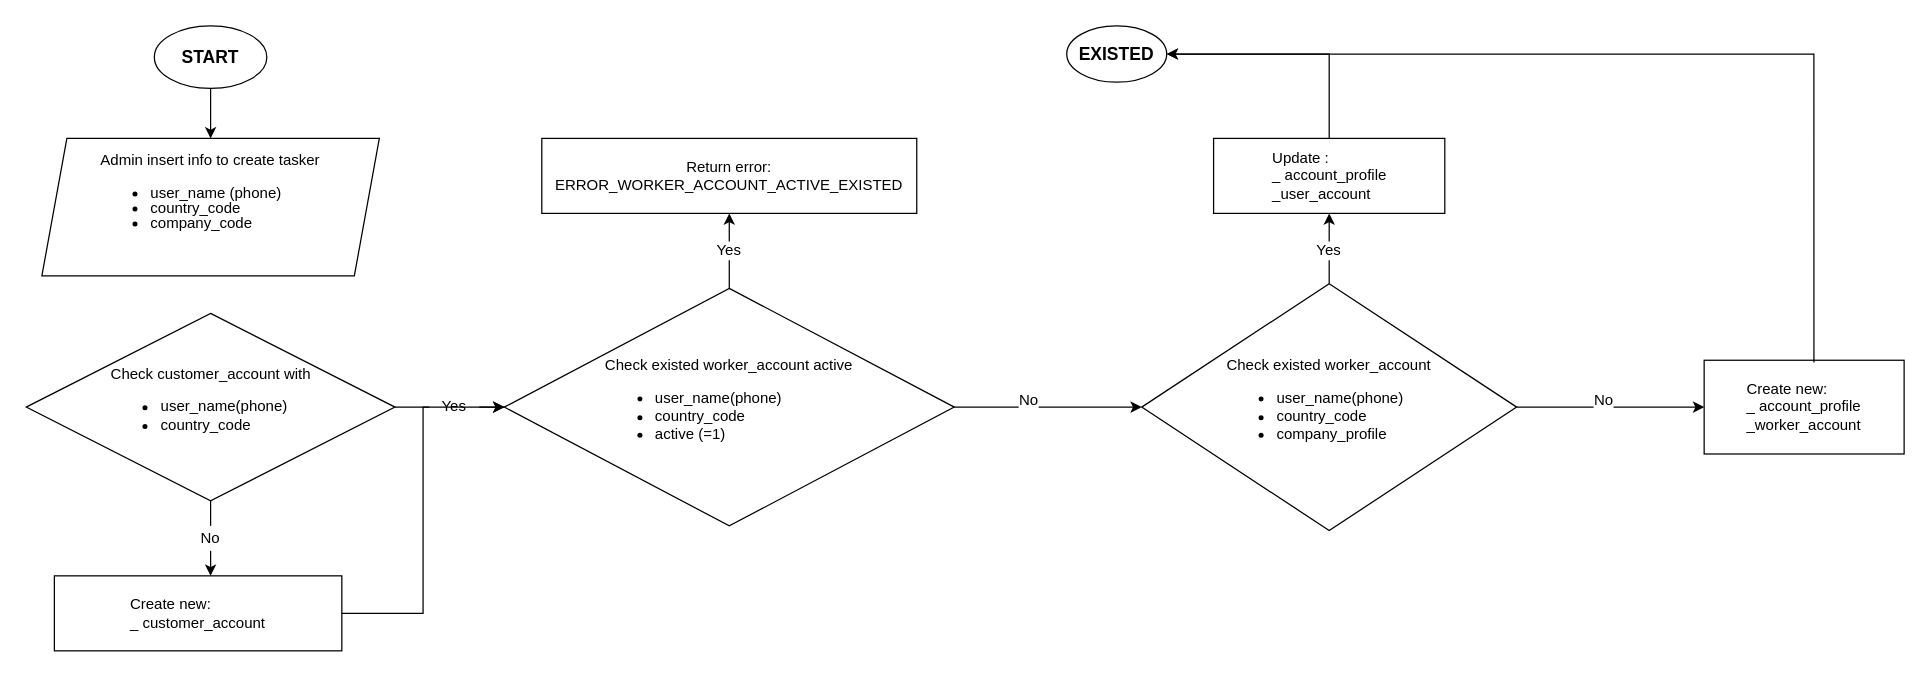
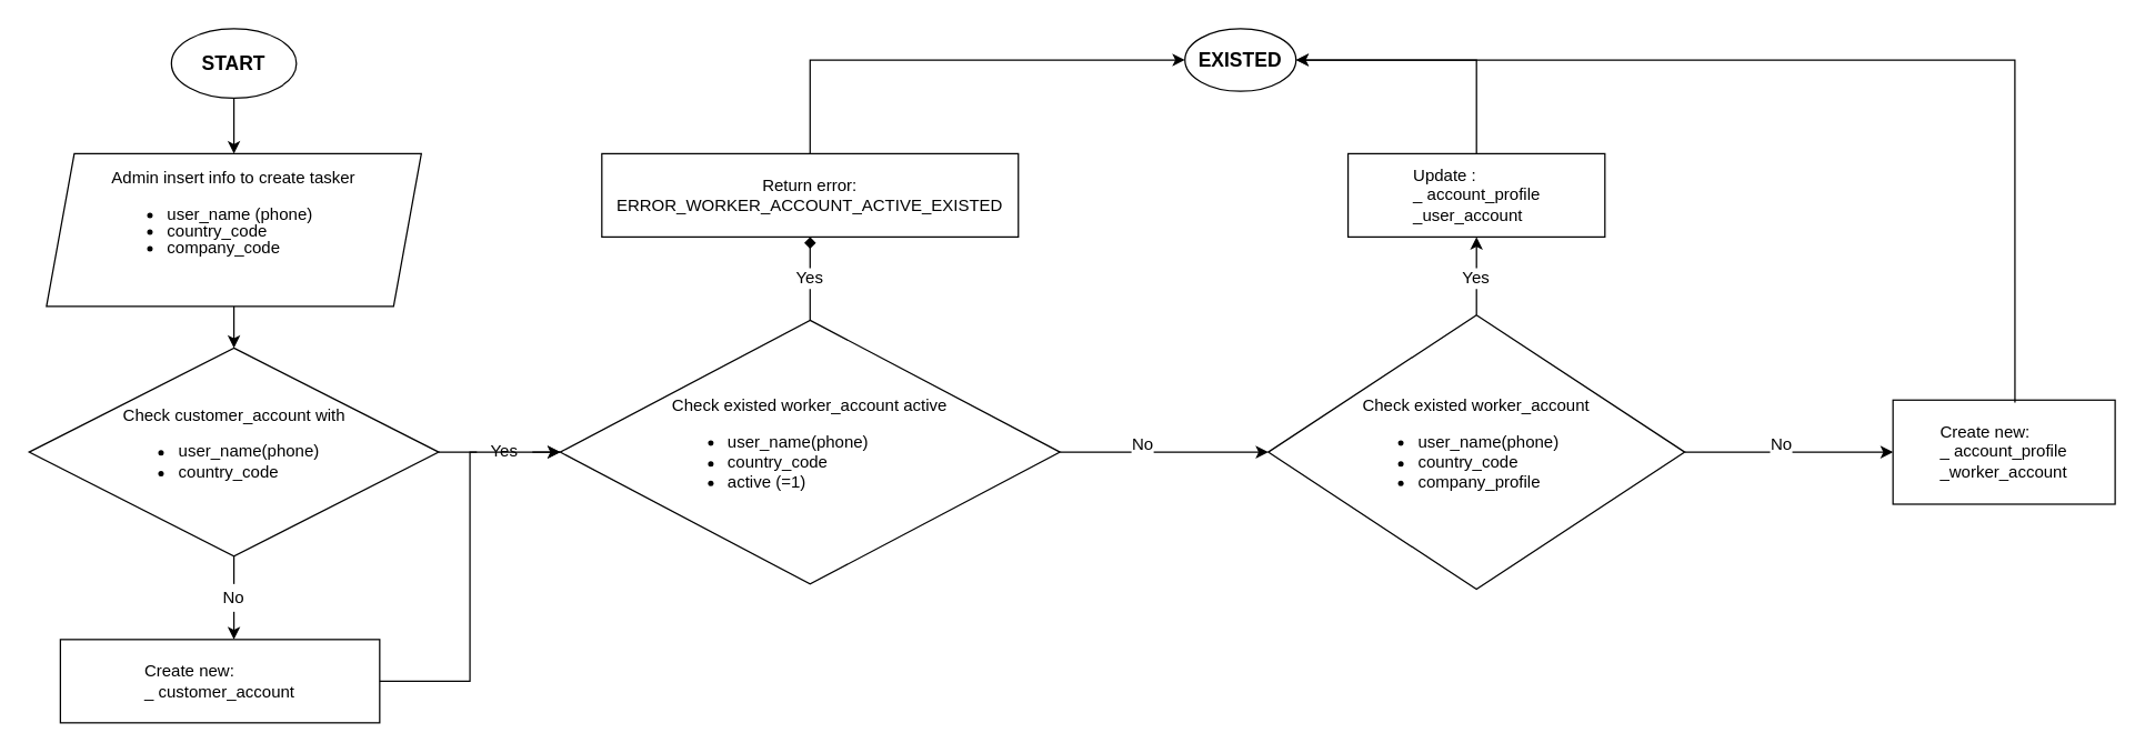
+ <mxCell id="30" value="" style="endArrow=classic;html=1;rounded=0;edgeStyle=orthogonalEdgeStyle;entryX=0;entryY=0.5;entryDx=0;entryDy=0;exitX=0.5;exitY=0;exitDx=0;exitDy=0;exitPerimeter=0;" edge="1" parent="1" source="19" target="21"><mxGeometry width="50" height="50" relative="1" as="geometry"><mxPoint x="583" y="100" as="sourcePoint" /><mxPoint x="933" y="200" as="targetPoint" /><Array as="points"><mxPoint x="583" y="43" /></Array></mxGeometry></mxCell>
- <mxCell id="13" value="" style="edgeStyle=orthogonalEdgeStyle;rounded=0;orthogonalLoop=1;jettySize=auto;html=1;" edge="1" parent="1" source="14" target="19"><mxGeometry relative="1" as="geometry" /></mxCell>
+ <mxCell id="13" value="" style="edgeStyle=orthogonalEdgeStyle;rounded=0;orthogonalLoop=1;jettySize=auto;html=1;endArrow=diamond;" edge="1" parent="1" source="14" target="19"><mxGeometry relative="1" as="geometry" /></mxCell>
+ <mxCell id="4" value="" style="edgeStyle=orthogonalEdgeStyle;rounded=0;orthogonalLoop=1;jettySize=auto;html=1;" parent="1" source="5" target="7" edge="1"><mxGeometry relative="1" as="geometry" /></mxCell>
